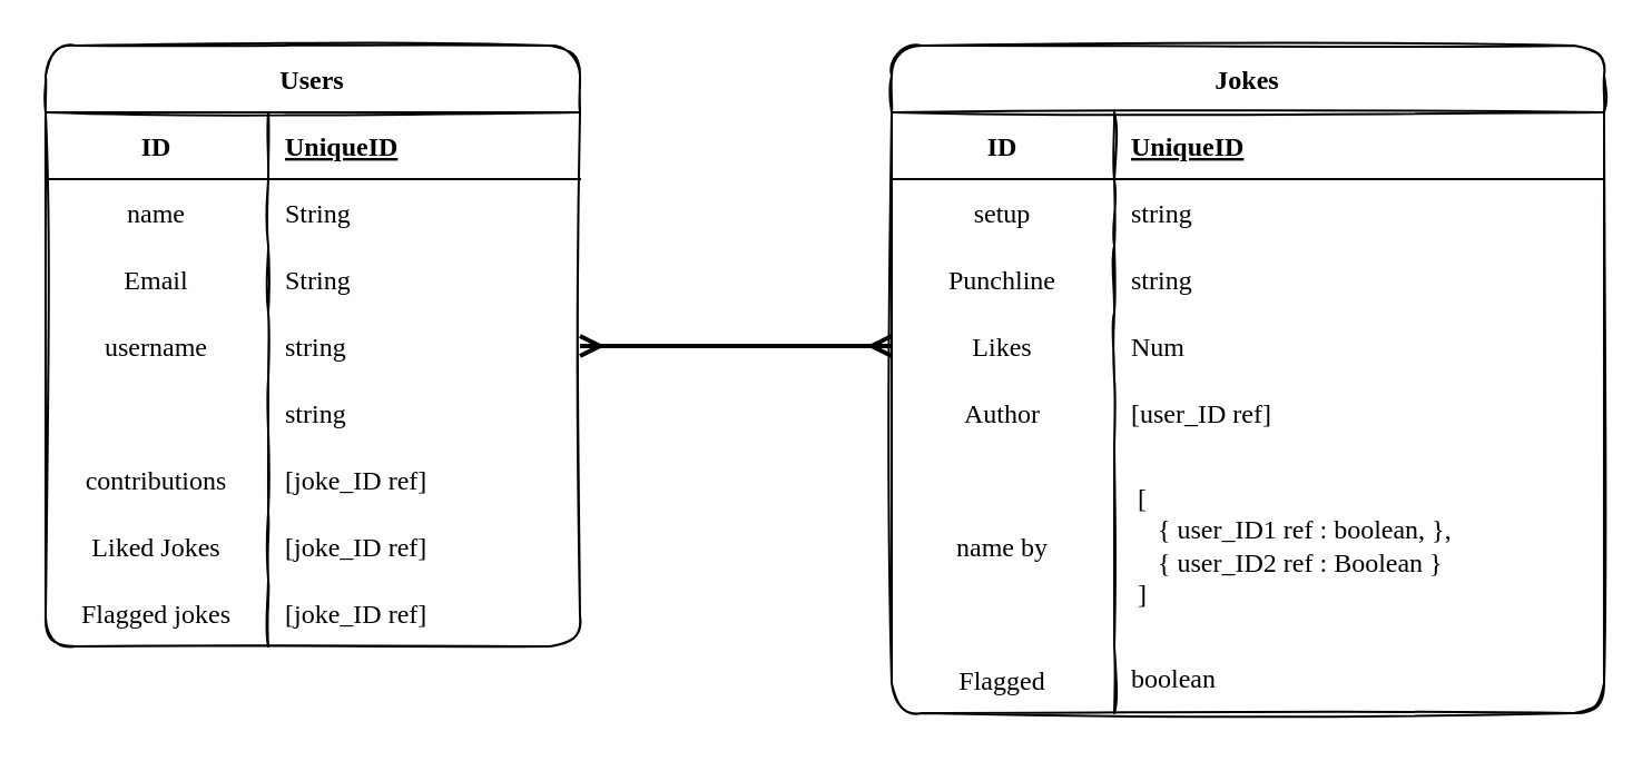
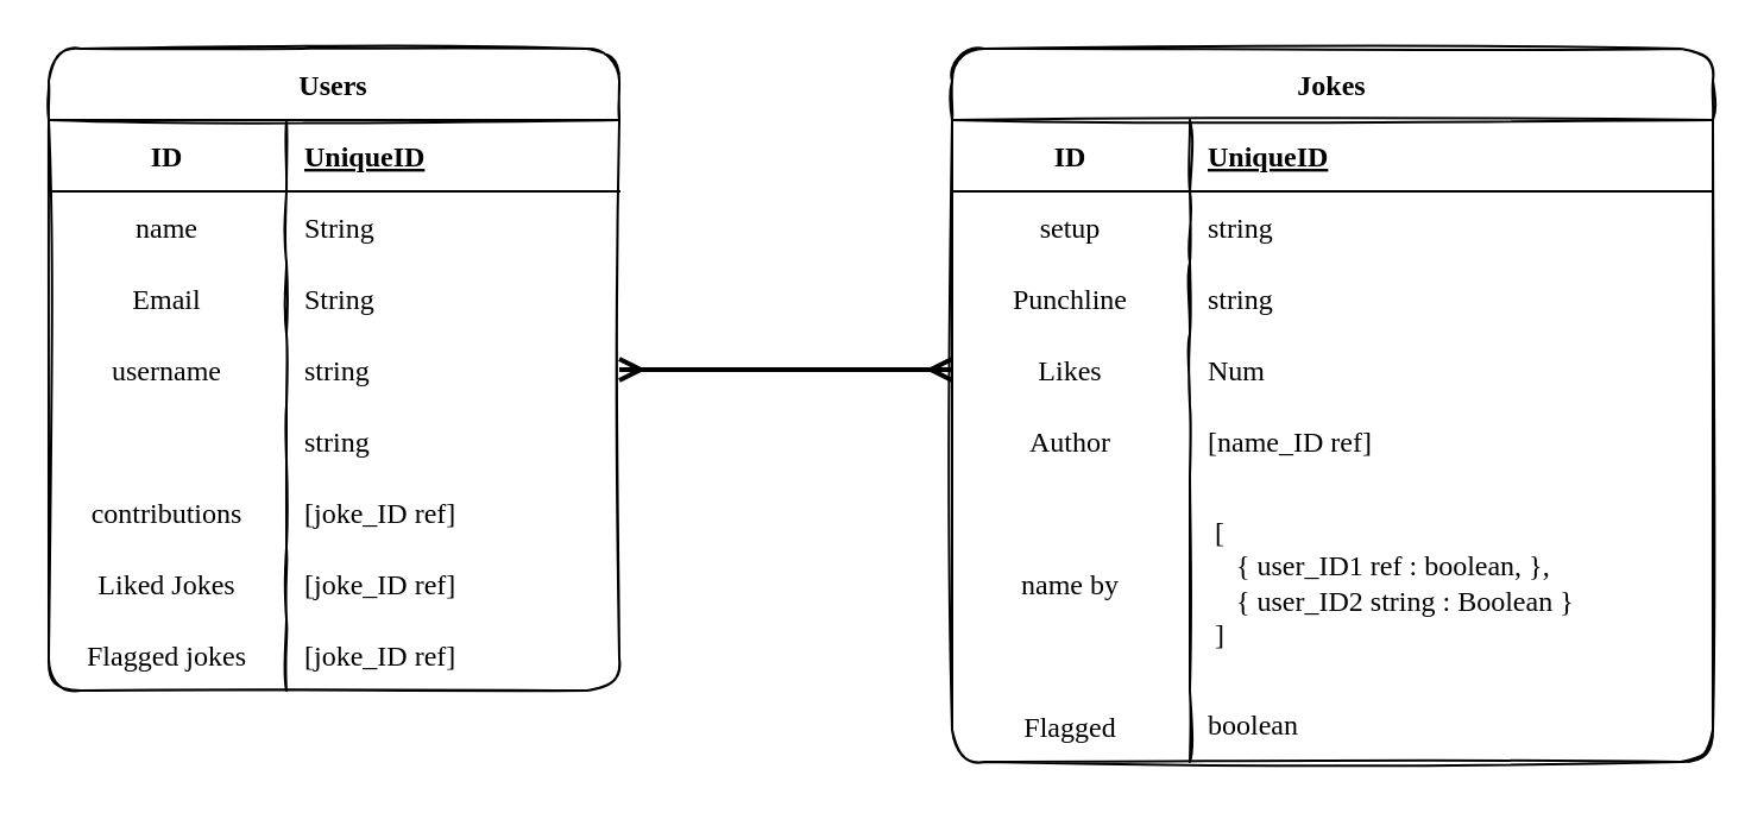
- <mxCell id="42" value="[user_ID ref]" style="shape=partialRectangle;connectable=0;fillColor=none;top=0;left=0;bottom=0;right=0;align=left;spacingLeft=6;overflow=hidden;fontFamily=Permanent Marker;fontSource=https%3A%2F%2Ffonts.googleapis.com%2Fcss%3Ffamily%3DPermanent%2BMarker;" parent="40" vertex="1"><mxGeometry x="100" width="220" height="30" as="geometry"><mxRectangle width="220" height="30" as="alternateBounds" /></mxGeometry></mxCell>
+ <mxCell id="42" value="[name_ID ref]" style="shape=partialRectangle;connectable=0;fillColor=none;top=0;left=0;bottom=0;right=0;align=left;spacingLeft=6;overflow=hidden;fontFamily=Permanent Marker;fontSource=https%3A%2F%2Ffonts.googleapis.com%2Fcss%3Ffamily%3DPermanent%2BMarker;" parent="40" vertex="1"><mxGeometry x="100" width="220" height="30" as="geometry"><mxRectangle width="220" height="30" as="alternateBounds" /></mxGeometry></mxCell>
- <mxCell id="45" value=" [ &#10;    { user_ID1 ref : boolean, },&#10;    { user_ID2 ref : Boolean }&#10; ]" style="shape=partialRectangle;connectable=0;fillColor=none;top=0;left=0;bottom=0;right=0;align=left;spacingLeft=6;overflow=hidden;fontFamily=Permanent Marker;fontSource=https%3A%2F%2Ffonts.googleapis.com%2Fcss%3Ffamily%3DPermanent%2BMarker;whiteSpace=wrap;" parent="43" vertex="1"><mxGeometry x="100" width="220" height="90" as="geometry"><mxRectangle width="220" height="90" as="alternateBounds" /></mxGeometry></mxCell>
+ <mxCell id="45" value=" [ &#10;    { user_ID1 ref : boolean, },&#10;    { user_ID2 string : Boolean }&#10; ]" style="shape=partialRectangle;connectable=0;fillColor=none;top=0;left=0;bottom=0;right=0;align=left;spacingLeft=6;overflow=hidden;fontFamily=Permanent Marker;fontSource=https%3A%2F%2Ffonts.googleapis.com%2Fcss%3Ffamily%3DPermanent%2BMarker;whiteSpace=wrap;" parent="43" vertex="1"><mxGeometry x="100" width="220" height="90" as="geometry"><mxRectangle width="220" height="90" as="alternateBounds" /></mxGeometry></mxCell>
